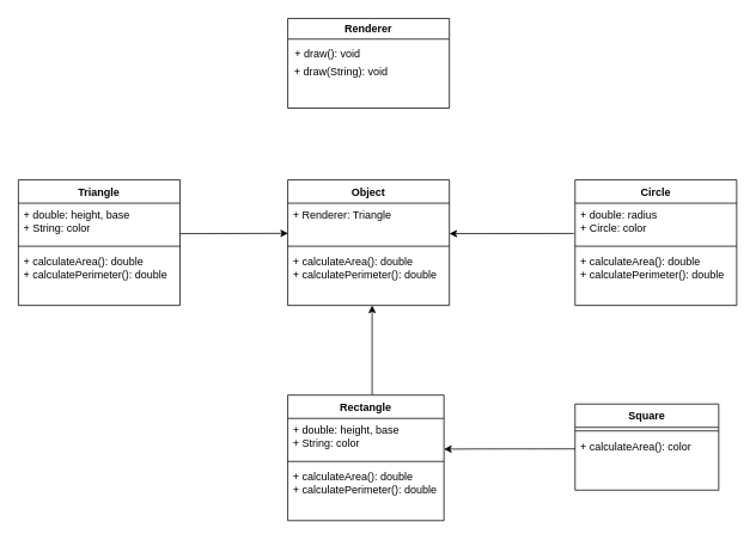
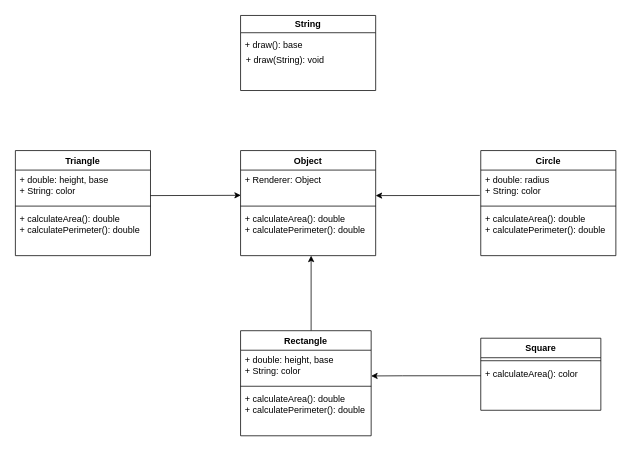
- <mxCell id="6" value="Renderer" style="swimlane;" vertex="1" parent="1"><mxGeometry x="320" y="20" width="180" height="100" as="geometry"><mxRectangle x="334" y="-60" width="140" height="30" as="alternateBounds" /></mxGeometry></mxCell>
+ <mxCell id="6" value="String" style="swimlane;" vertex="1" parent="1"><mxGeometry x="320" y="20" width="180" height="100" as="geometry"><mxRectangle x="334" y="-60" width="140" height="30" as="alternateBounds" /></mxGeometry></mxCell>
- <mxCell id="7" value="+ draw(): void" style="text;html=1;align=center;verticalAlign=middle;resizable=0;points=[];autosize=1;strokeColor=none;fillColor=none;" vertex="1" parent="6"><mxGeometry x="-6" y="25" width="100" height="30" as="geometry" /></mxCell>
+ <mxCell id="7" value="+ draw(): base" style="text;html=1;align=center;verticalAlign=middle;resizable=0;points=[];autosize=1;strokeColor=none;fillColor=none;" vertex="1" parent="6"><mxGeometry x="-6" y="25" width="100" height="30" as="geometry" /></mxCell>
- <mxCell id="14" value="+ Renderer: Triangle" style="text;strokeColor=none;fillColor=none;align=left;verticalAlign=top;spacingLeft=4;spacingRight=4;overflow=hidden;rotatable=0;points=[[0,0.5],[1,0.5]];portConstraint=eastwest;" vertex="1" parent="13"><mxGeometry y="26" width="180" height="44" as="geometry" /></mxCell>
+ <mxCell id="14" value="+ Renderer: Object" style="text;strokeColor=none;fillColor=none;align=left;verticalAlign=top;spacingLeft=4;spacingRight=4;overflow=hidden;rotatable=0;points=[[0,0.5],[1,0.5]];portConstraint=eastwest;" vertex="1" parent="13"><mxGeometry y="26" width="180" height="44" as="geometry" /></mxCell>
- <mxCell id="18" value="+ double: radius&#10;+ Circle: color" style="text;strokeColor=none;fillColor=none;align=left;verticalAlign=top;spacingLeft=4;spacingRight=4;overflow=hidden;rotatable=0;points=[[0,0.5],[1,0.5]];portConstraint=eastwest;" vertex="1" parent="17"><mxGeometry y="26" width="180" height="44" as="geometry" /></mxCell>
+ <mxCell id="18" value="+ double: radius&#10;+ String: color" style="text;strokeColor=none;fillColor=none;align=left;verticalAlign=top;spacingLeft=4;spacingRight=4;overflow=hidden;rotatable=0;points=[[0,0.5],[1,0.5]];portConstraint=eastwest;" vertex="1" parent="17"><mxGeometry y="26" width="180" height="44" as="geometry" /></mxCell>
